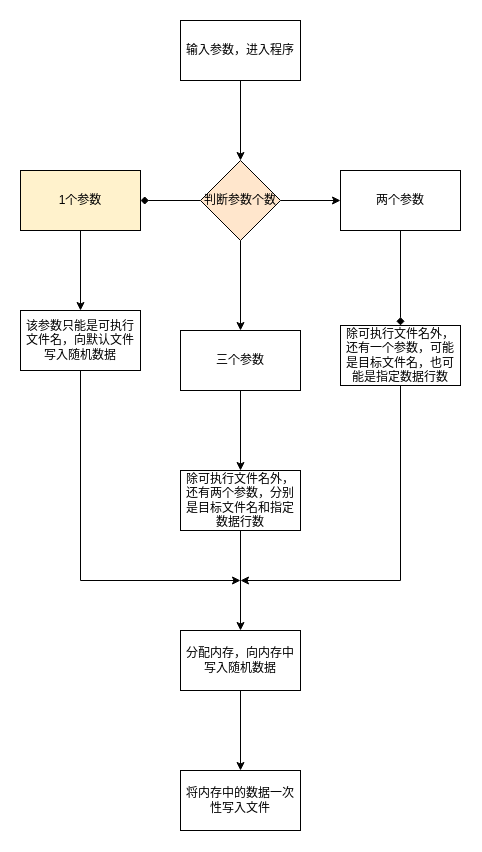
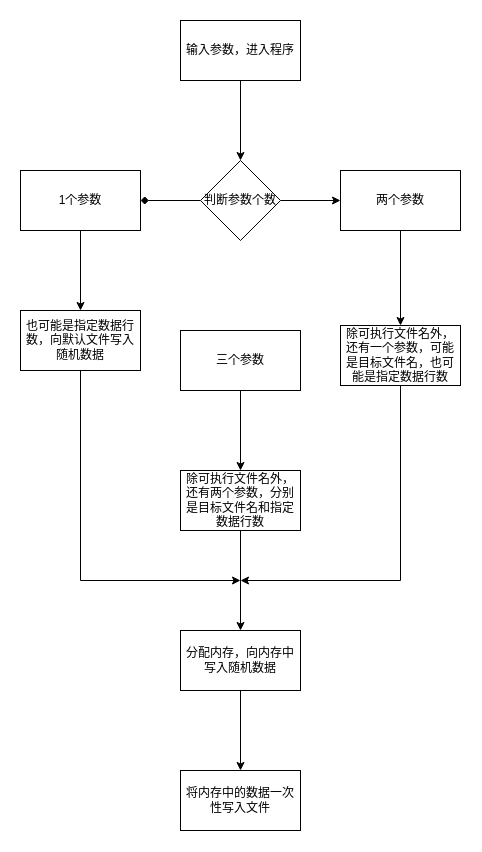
- <mxCell id="9" value="1个参数" style="whiteSpace=wrap;html=1;fillColor=#fff2cc;" vertex="1" parent="1"><mxGeometry x="20" y="170" width="120" height="60" as="geometry" /></mxCell>
+ <mxCell id="9" value="1个参数" style="whiteSpace=wrap;html=1;" vertex="1" parent="1"><mxGeometry x="20" y="170" width="120" height="60" as="geometry" /></mxCell>
- <mxCell id="7" value="判断参数个数" style="rhombus;whiteSpace=wrap;html=1;fillColor=#ffe6cc;" vertex="1" parent="1"><mxGeometry x="200" y="160" width="80" height="80" as="geometry" /></mxCell>
+ <mxCell id="7" value="判断参数个数" style="rhombus;whiteSpace=wrap;html=1;" vertex="1" parent="1"><mxGeometry x="200" y="160" width="80" height="80" as="geometry" /></mxCell>
- <mxCell id="6" value="" style="edgeStyle=none;rounded=0;orthogonalLoop=1;jettySize=auto;html=1;" edge="1" parent="1" source="7" target="13"><mxGeometry relative="1" as="geometry" /></mxCell>
- <mxCell id="10" value="" style="edgeStyle=none;rounded=0;orthogonalLoop=1;jettySize=auto;html=1;endArrow=diamond;" edge="1" parent="1" source="11" target="17"><mxGeometry relative="1" as="geometry" /></mxCell>
+ <mxCell id="10" value="" style="edgeStyle=none;rounded=0;orthogonalLoop=1;jettySize=auto;html=1;" edge="1" parent="1" source="11" target="17"><mxGeometry relative="1" as="geometry" /></mxCell>
- <mxCell id="15" value="该参数只能是可执行文件名，向默认文件写入随机数据" style="whiteSpace=wrap;html=1;" vertex="1" parent="1"><mxGeometry x="20" y="310" width="120" height="60" as="geometry" /></mxCell>
+ <mxCell id="15" value="也可能是指定数据行数，向默认文件写入随机数据" style="whiteSpace=wrap;html=1;" vertex="1" parent="1"><mxGeometry x="20" y="310" width="120" height="60" as="geometry" /></mxCell>
